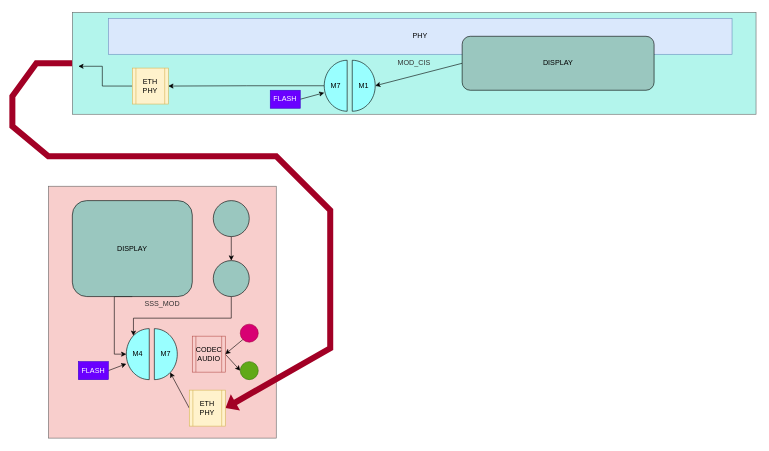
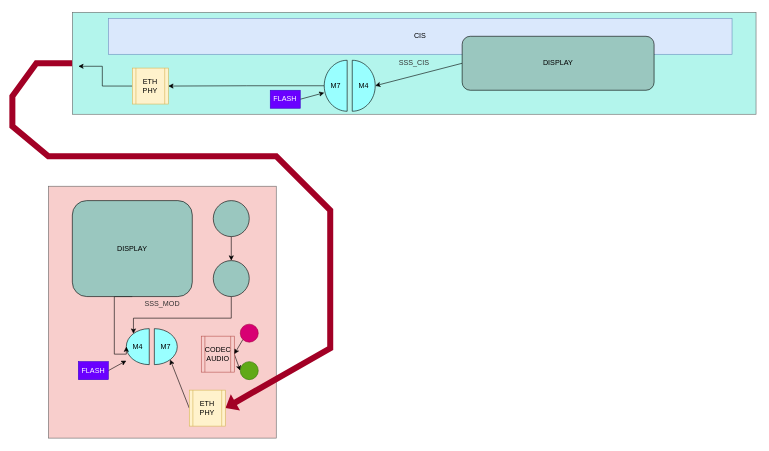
- <mxCell id="3" value="&lt;div&gt;PHY&lt;/div&gt;" style="rounded=0;whiteSpace=wrap;html=1;fillColor=#dae8fc;strokeColor=#6c8ebf;" vertex="1" parent="1"><mxGeometry x="180" y="30" width="1040" height="60" as="geometry" /></mxCell>
+ <mxCell id="3" value="&lt;div&gt;CIS&lt;/div&gt;" style="rounded=0;whiteSpace=wrap;html=1;fillColor=#dae8fc;strokeColor=#6c8ebf;" vertex="1" parent="1"><mxGeometry x="180" y="30" width="1040" height="60" as="geometry" /></mxCell>
- <mxCell id="2" value="MOD_CIS" style="rounded=0;whiteSpace=wrap;html=1;fillColor=#B3F5EC;strokeColor=#666666;fontColor=#333333;" vertex="1" parent="1"><mxGeometry x="120" y="20" width="1140" height="170" as="geometry" /></mxCell>
+ <mxCell id="2" value="SSS_CIS" style="rounded=0;whiteSpace=wrap;html=1;fillColor=#B3F5EC;strokeColor=#666666;fontColor=#333333;" vertex="1" parent="1"><mxGeometry x="120" y="20" width="1140" height="170" as="geometry" /></mxCell>
- <mxCell id="8" value="M7&amp;nbsp;&amp;nbsp;&amp;nbsp;&amp;nbsp;&amp;nbsp;&amp;nbsp;&amp;nbsp;&amp;nbsp; M1" style="html=1;outlineConnect=0;whiteSpace=wrap;fillColor=#99ffff;shape=mxgraph.archimate3.interaction;" vertex="1" parent="1"><mxGeometry x="540" y="100" width="85" height="85" as="geometry" /></mxCell>
+ <mxCell id="8" value="M7&amp;nbsp;&amp;nbsp;&amp;nbsp;&amp;nbsp;&amp;nbsp;&amp;nbsp;&amp;nbsp;&amp;nbsp; M4" style="html=1;outlineConnect=0;whiteSpace=wrap;fillColor=#99ffff;shape=mxgraph.archimate3.interaction;" vertex="1" parent="1"><mxGeometry x="540" y="100" width="85" height="85" as="geometry" /></mxCell>
- <mxCell id="5" value="M4&amp;nbsp;&amp;nbsp;&amp;nbsp;&amp;nbsp;&amp;nbsp;&amp;nbsp;&amp;nbsp;&amp;nbsp; M7" style="html=1;outlineConnect=0;whiteSpace=wrap;fillColor=#99ffff;shape=mxgraph.archimate3.interaction;" vertex="1" parent="1"><mxGeometry x="210" y="547.5" width="85" height="85" as="geometry" /></mxCell>
+ <mxCell id="5" value="M4&amp;nbsp;&amp;nbsp;&amp;nbsp;&amp;nbsp;&amp;nbsp;&amp;nbsp;&amp;nbsp;&amp;nbsp; M7" style="html=1;outlineConnect=0;whiteSpace=wrap;fillColor=#99ffff;shape=mxgraph.archimate3.interaction;" vertex="1" parent="1"><mxGeometry x="210" y="547.5" width="85" height="60" as="geometry" /></mxCell>
- <mxCell id="18" value="&lt;div&gt;CODEC&lt;/div&gt;&lt;div&gt;AUDIO&lt;br&gt;&lt;/div&gt;" style="shape=process;whiteSpace=wrap;html=1;backgroundOutline=1;fillColor=#f8cecc;strokeColor=#b85450;" vertex="1" parent="1"><mxGeometry x="320" y="560" width="55" height="60" as="geometry" /></mxCell>
+ <mxCell id="18" value="&lt;div&gt;CODEC&lt;/div&gt;&lt;div&gt;AUDIO&lt;br&gt;&lt;/div&gt;" style="shape=process;whiteSpace=wrap;html=1;backgroundOutline=1;fillColor=#f8cecc;strokeColor=#b85450;" vertex="1" parent="1"><mxGeometry x="335" y="560" width="55" height="60" as="geometry" /></mxCell>
